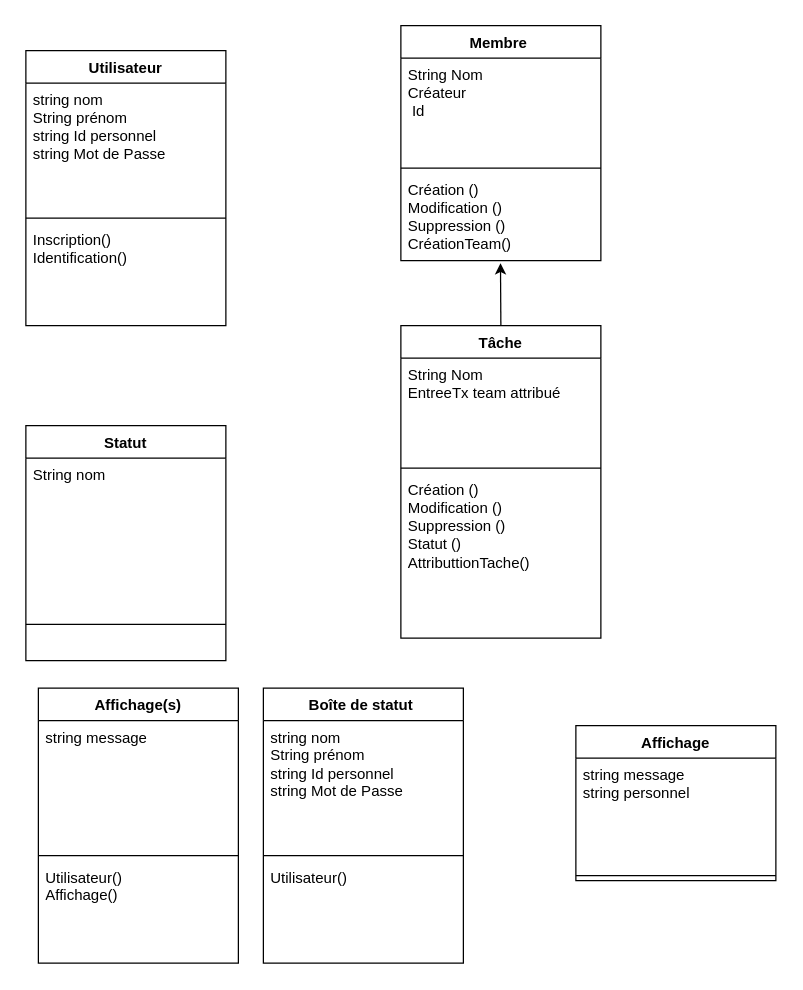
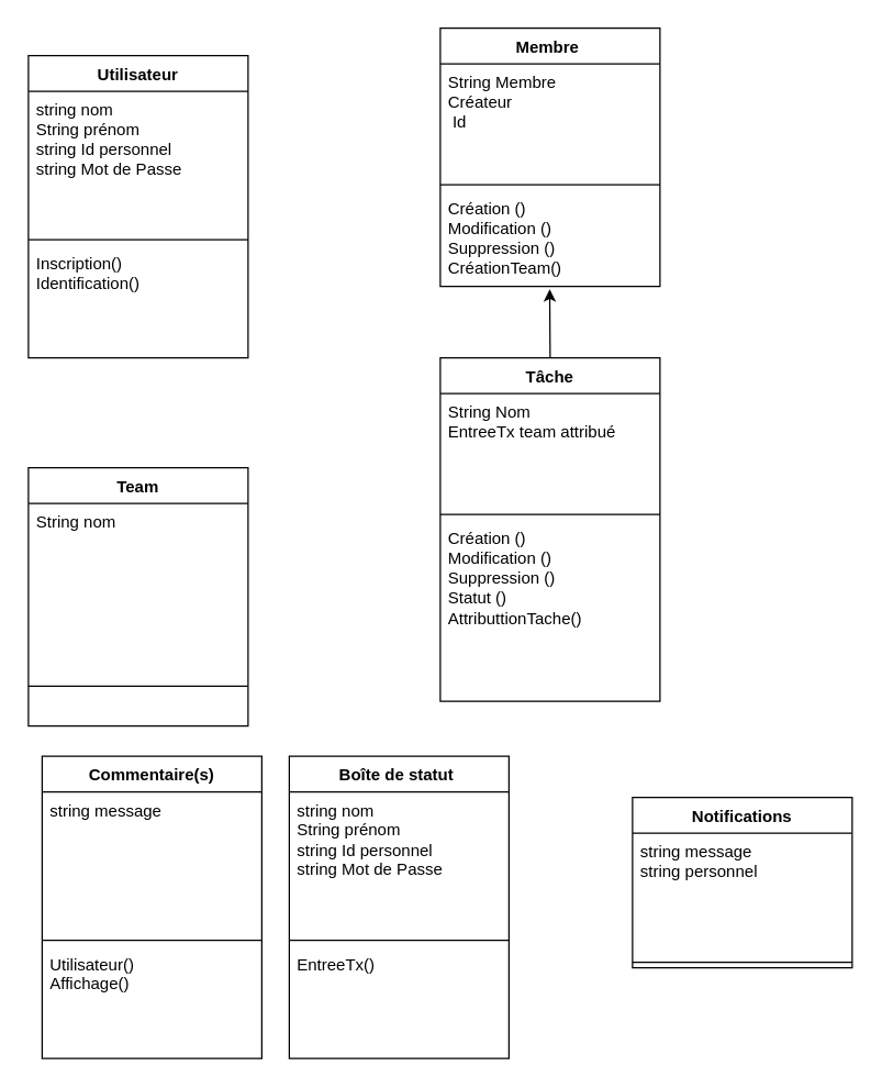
- <mxCell id="7" value="String Nom&lt;br&gt;Créateur&amp;nbsp;&lt;br&gt;&amp;nbsp;Id&amp;nbsp;&lt;br&gt;&amp;nbsp;&lt;br&gt;&amp;nbsp;" style="text;strokeColor=none;fillColor=none;align=left;verticalAlign=top;spacingLeft=4;spacingRight=4;overflow=hidden;rotatable=0;points=[[0,0.5],[1,0.5]];portConstraint=eastwest;whiteSpace=wrap;html=1;" parent="6" vertex="1"><mxGeometry y="26" width="160" height="84" as="geometry" /></mxCell>
+ <mxCell id="7" value="String Membre&lt;br&gt;Créateur&amp;nbsp;&lt;br&gt;&amp;nbsp;Id&amp;nbsp;&lt;br&gt;&amp;nbsp;&lt;br&gt;&amp;nbsp;" style="text;strokeColor=none;fillColor=none;align=left;verticalAlign=top;spacingLeft=4;spacingRight=4;overflow=hidden;rotatable=0;points=[[0,0.5],[1,0.5]];portConstraint=eastwest;whiteSpace=wrap;html=1;" parent="6" vertex="1"><mxGeometry y="26" width="160" height="84" as="geometry" /></mxCell>
- <mxCell id="14" value="Statut" style="swimlane;fontStyle=1;align=center;verticalAlign=top;childLayout=stackLayout;horizontal=1;startSize=26;horizontalStack=0;resizeParent=1;resizeParentMax=0;resizeLast=0;collapsible=1;marginBottom=0;whiteSpace=wrap;html=1;" parent="1" vertex="1"><mxGeometry x="20" y="340" width="160" height="188" as="geometry" /></mxCell>
+ <mxCell id="14" value="Team" style="swimlane;fontStyle=1;align=center;verticalAlign=top;childLayout=stackLayout;horizontal=1;startSize=26;horizontalStack=0;resizeParent=1;resizeParentMax=0;resizeLast=0;collapsible=1;marginBottom=0;whiteSpace=wrap;html=1;" parent="1" vertex="1"><mxGeometry x="20" y="340" width="160" height="188" as="geometry" /></mxCell>
- <mxCell id="18" value="Affichage(s)" style="swimlane;fontStyle=1;align=center;verticalAlign=top;childLayout=stackLayout;horizontal=1;startSize=26;horizontalStack=0;resizeParent=1;resizeParentMax=0;resizeLast=0;collapsible=1;marginBottom=0;whiteSpace=wrap;html=1;" parent="1" vertex="1"><mxGeometry x="30" y="550" width="160" height="220" as="geometry" /></mxCell>
+ <mxCell id="18" value="Commentaire(s)" style="swimlane;fontStyle=1;align=center;verticalAlign=top;childLayout=stackLayout;horizontal=1;startSize=26;horizontalStack=0;resizeParent=1;resizeParentMax=0;resizeLast=0;collapsible=1;marginBottom=0;whiteSpace=wrap;html=1;" parent="1" vertex="1"><mxGeometry x="30" y="550" width="160" height="220" as="geometry" /></mxCell>
- <mxCell id="22" value="Affichage" style="swimlane;fontStyle=1;align=center;verticalAlign=top;childLayout=stackLayout;horizontal=1;startSize=26;horizontalStack=0;resizeParent=1;resizeParentMax=0;resizeLast=0;collapsible=1;marginBottom=0;whiteSpace=wrap;html=1;" parent="1" vertex="1"><mxGeometry x="460" y="580" width="160" height="124" as="geometry" /></mxCell>
+ <mxCell id="22" value="Notifications" style="swimlane;fontStyle=1;align=center;verticalAlign=top;childLayout=stackLayout;horizontal=1;startSize=26;horizontalStack=0;resizeParent=1;resizeParentMax=0;resizeLast=0;collapsible=1;marginBottom=0;whiteSpace=wrap;html=1;" parent="1" vertex="1"><mxGeometry x="460" y="580" width="160" height="124" as="geometry" /></mxCell>
- <mxCell id="28" value="Utilisateur()" style="text;strokeColor=none;fillColor=none;align=left;verticalAlign=top;spacingLeft=4;spacingRight=4;overflow=hidden;rotatable=0;points=[[0,0.5],[1,0.5]];portConstraint=eastwest;whiteSpace=wrap;html=1;" parent="25" vertex="1"><mxGeometry y="138" width="160" height="82" as="geometry" /></mxCell>
+ <mxCell id="28" value="EntreeTx()" style="text;strokeColor=none;fillColor=none;align=left;verticalAlign=top;spacingLeft=4;spacingRight=4;overflow=hidden;rotatable=0;points=[[0,0.5],[1,0.5]];portConstraint=eastwest;whiteSpace=wrap;html=1;" parent="25" vertex="1"><mxGeometry y="138" width="160" height="82" as="geometry" /></mxCell>
